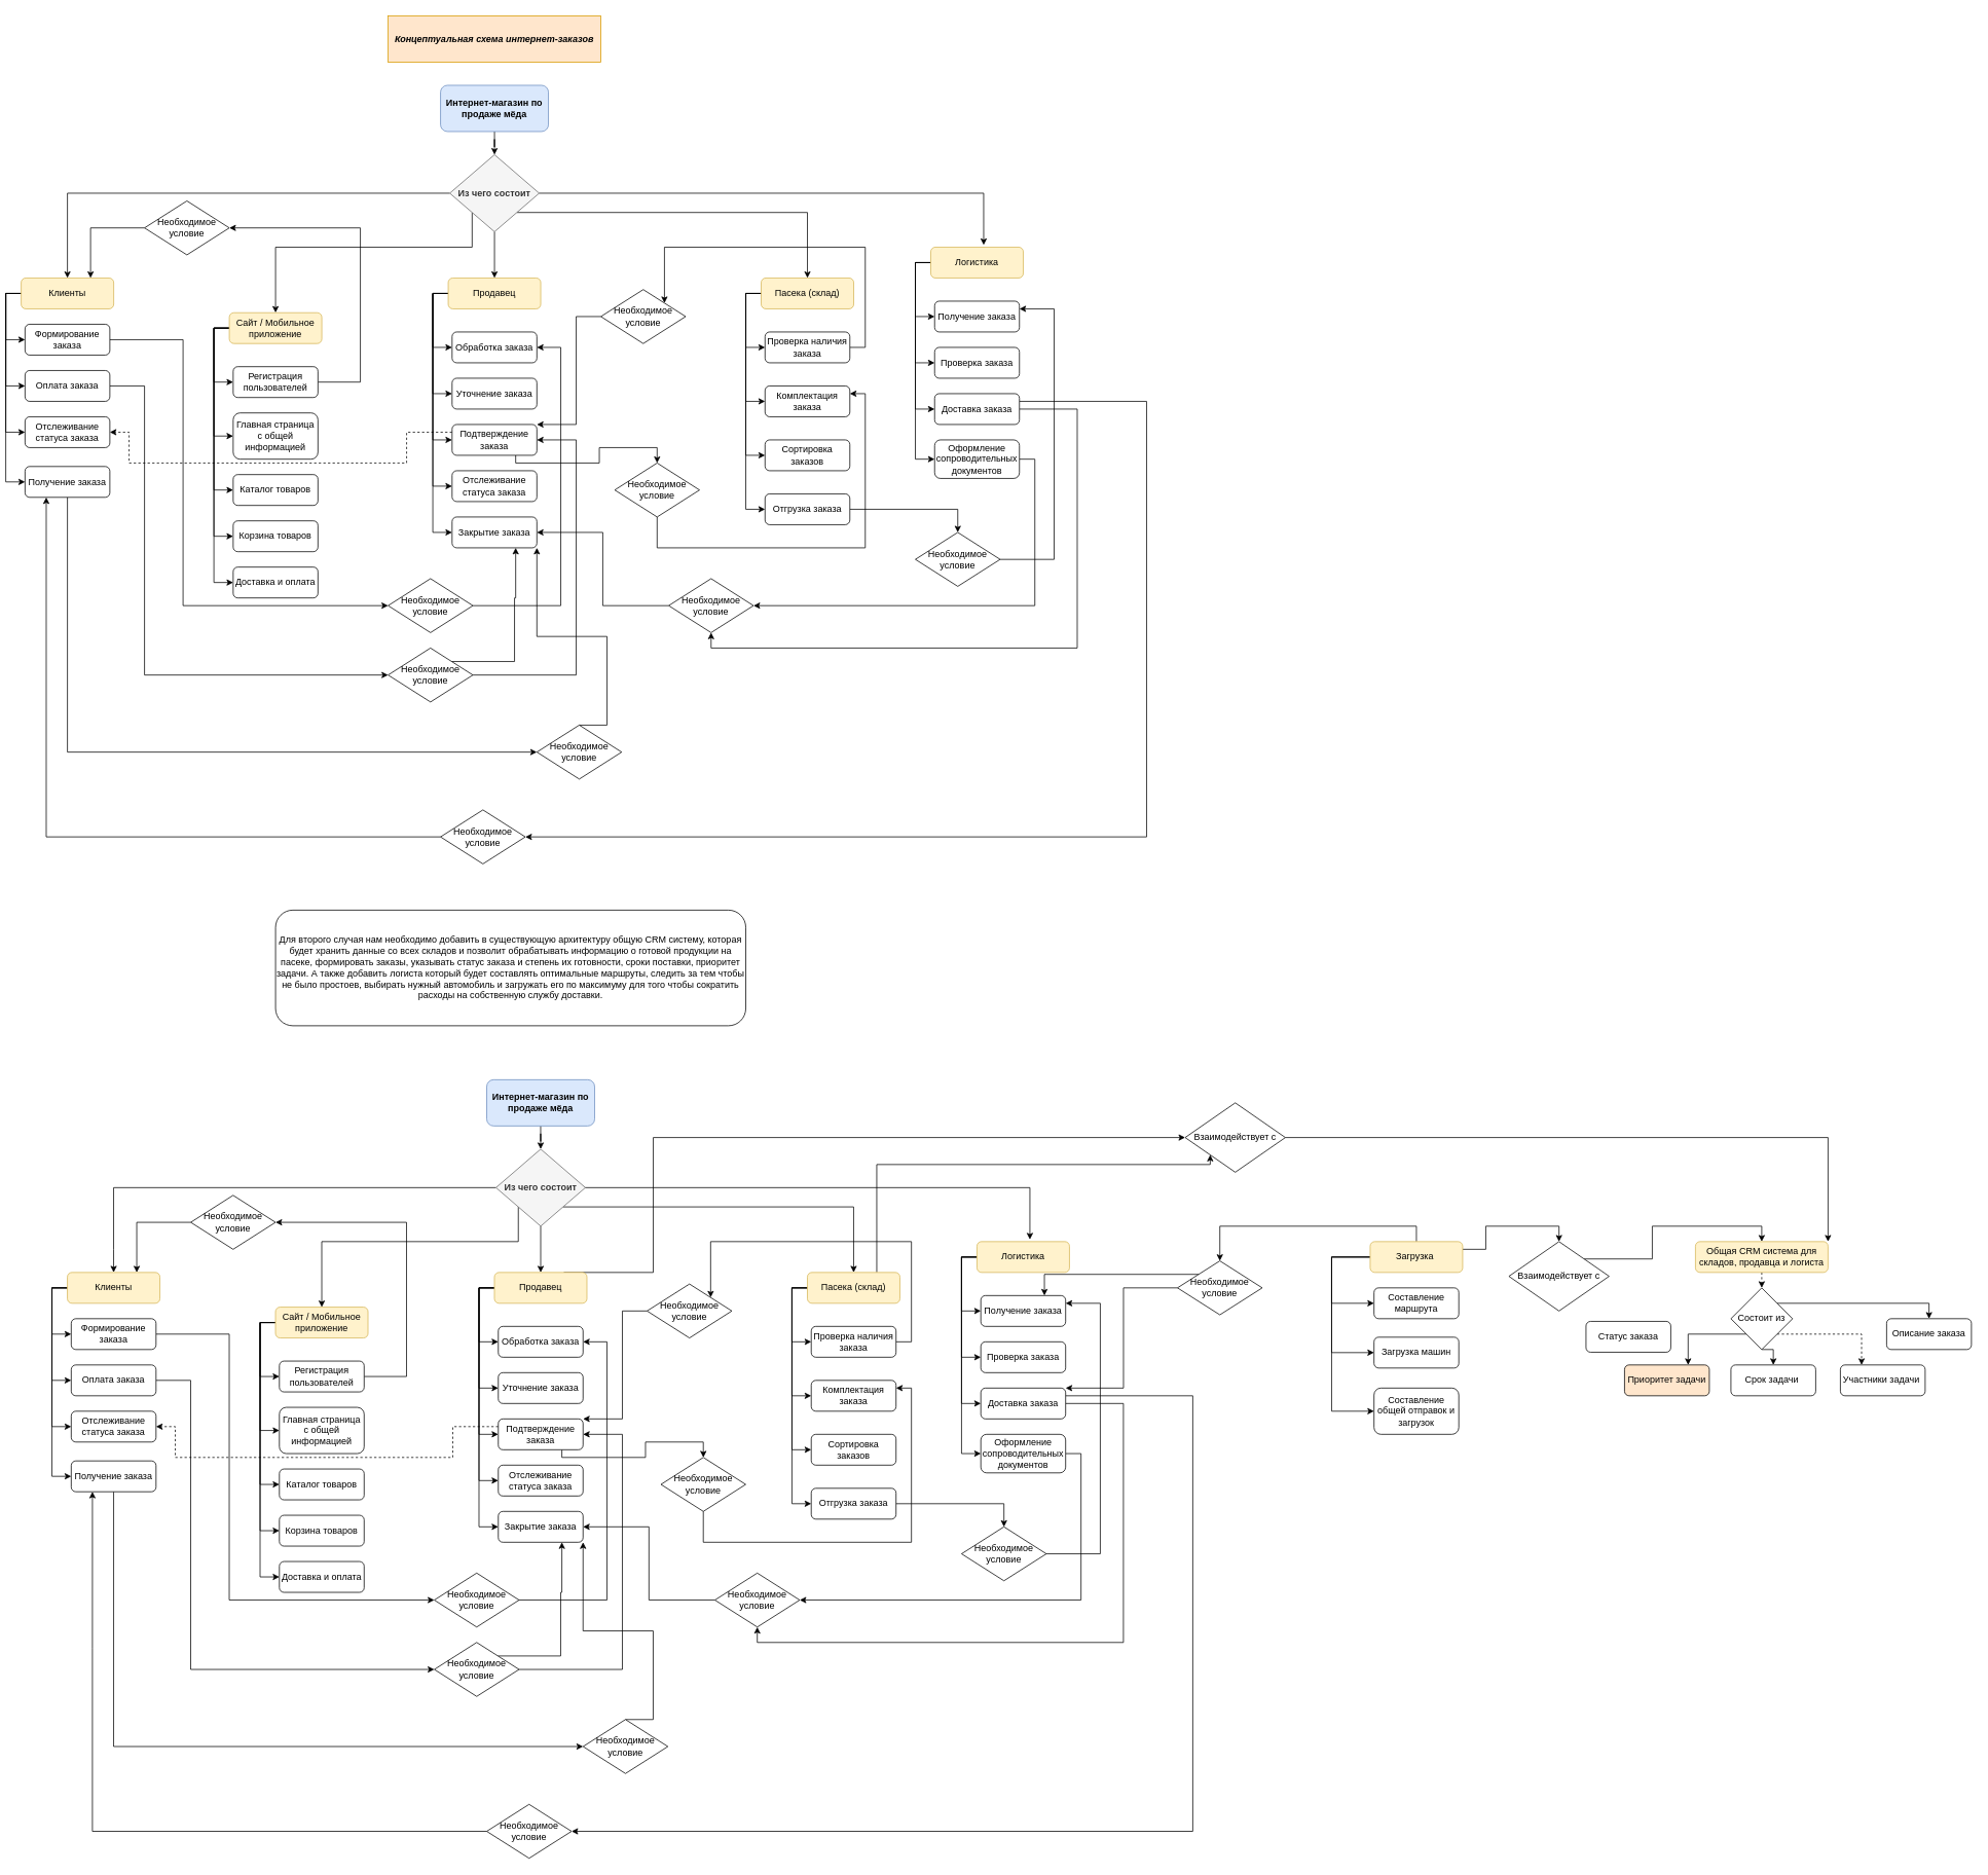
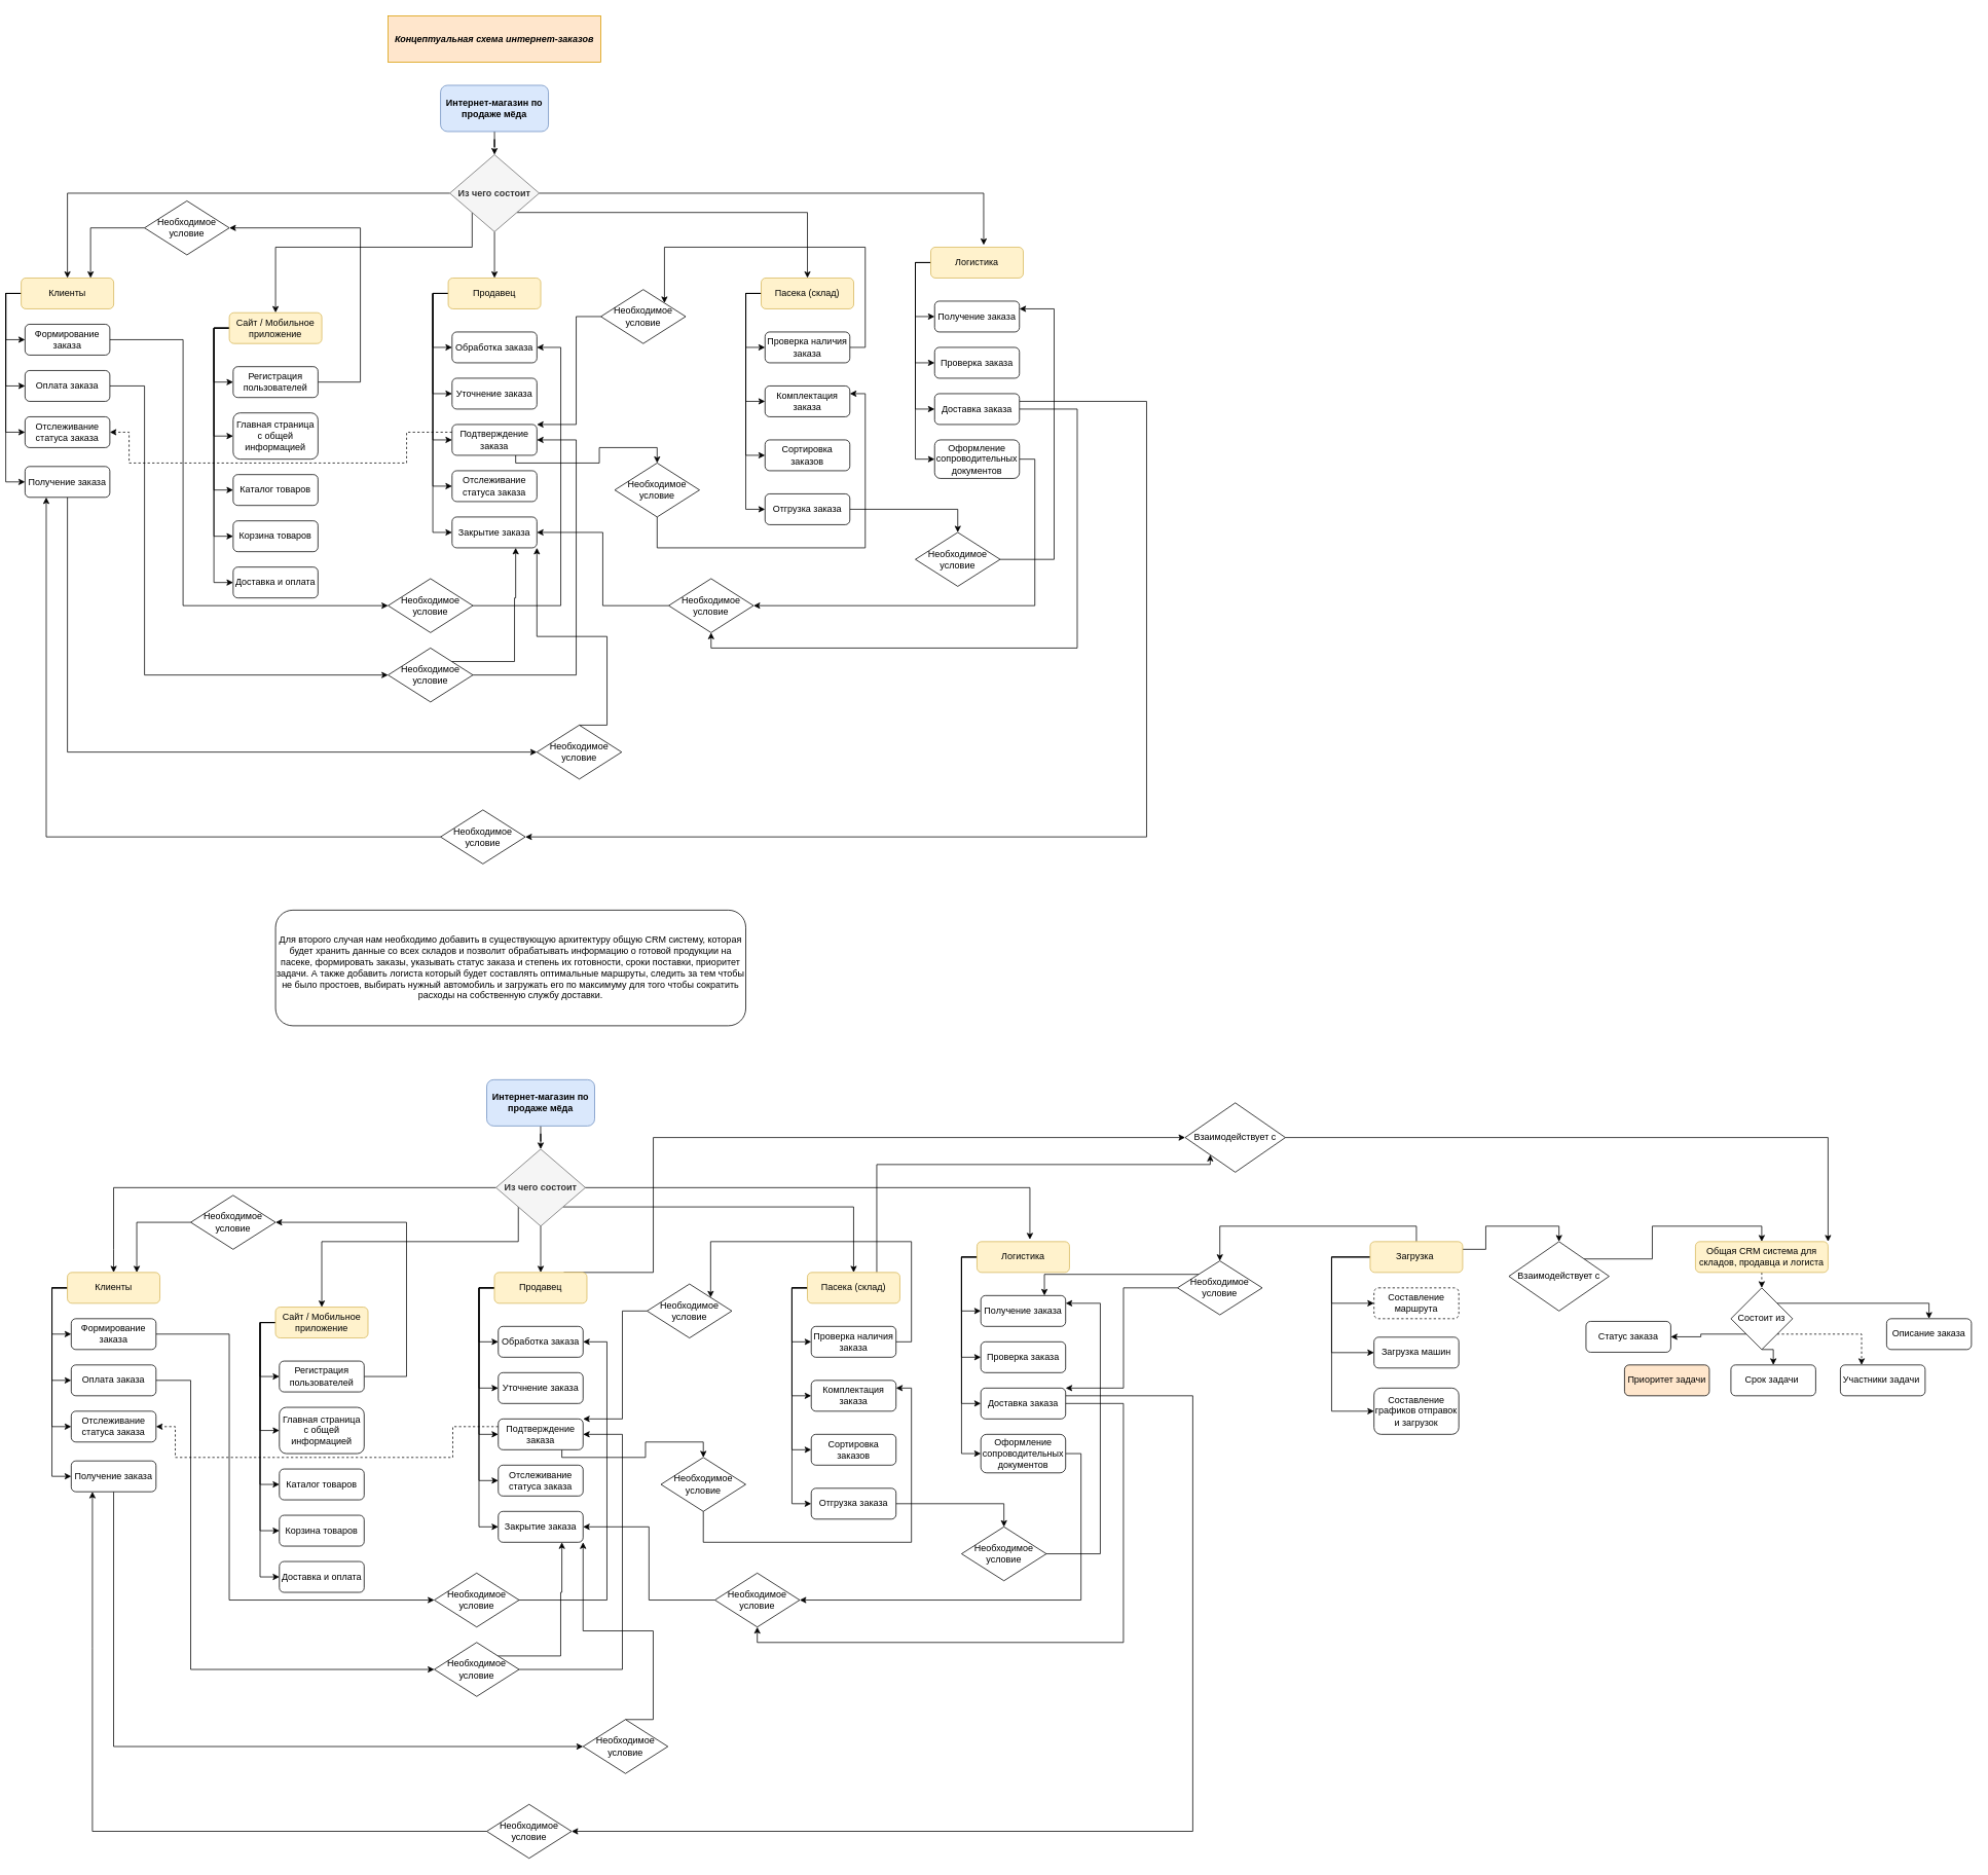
- <mxCell id="188" value="Составление маршрута" style="rounded=1;whiteSpace=wrap;html=1;" vertex="1" parent="1"><mxGeometry x="1775" y="1670" width="110" height="40" as="geometry" /></mxCell>
+ <mxCell id="188" value="Составление маршрута" style="rounded=1;whiteSpace=wrap;html=1;dashed=1;" vertex="1" parent="1"><mxGeometry x="1775" y="1670" width="110" height="40" as="geometry" /></mxCell>
- <mxCell id="202" style="edgeStyle=orthogonalEdgeStyle;rounded=0;orthogonalLoop=1;jettySize=auto;html=1;exitX=0;exitY=1;exitDx=0;exitDy=0;entryX=0.75;entryY=0;entryDx=0;entryDy=0;" edge="1" parent="1" source="205" target="192"><mxGeometry relative="1" as="geometry" /></mxCell>
+ <mxCell id="202" style="edgeStyle=orthogonalEdgeStyle;rounded=0;orthogonalLoop=1;jettySize=auto;html=1;exitX=0;exitY=1;exitDx=0;exitDy=0;" edge="1" parent="1" source="205" target="191"><mxGeometry relative="1" as="geometry" /></mxCell>
- <mxCell id="190" value="Составление общей отправок и загрузок" style="rounded=1;whiteSpace=wrap;html=1;" vertex="1" parent="1"><mxGeometry x="1775" y="1800" width="110" height="60" as="geometry" /></mxCell>
+ <mxCell id="190" value="Составление графиков отправок и загрузок" style="rounded=1;whiteSpace=wrap;html=1;" vertex="1" parent="1"><mxGeometry x="1775" y="1800" width="110" height="60" as="geometry" /></mxCell>
